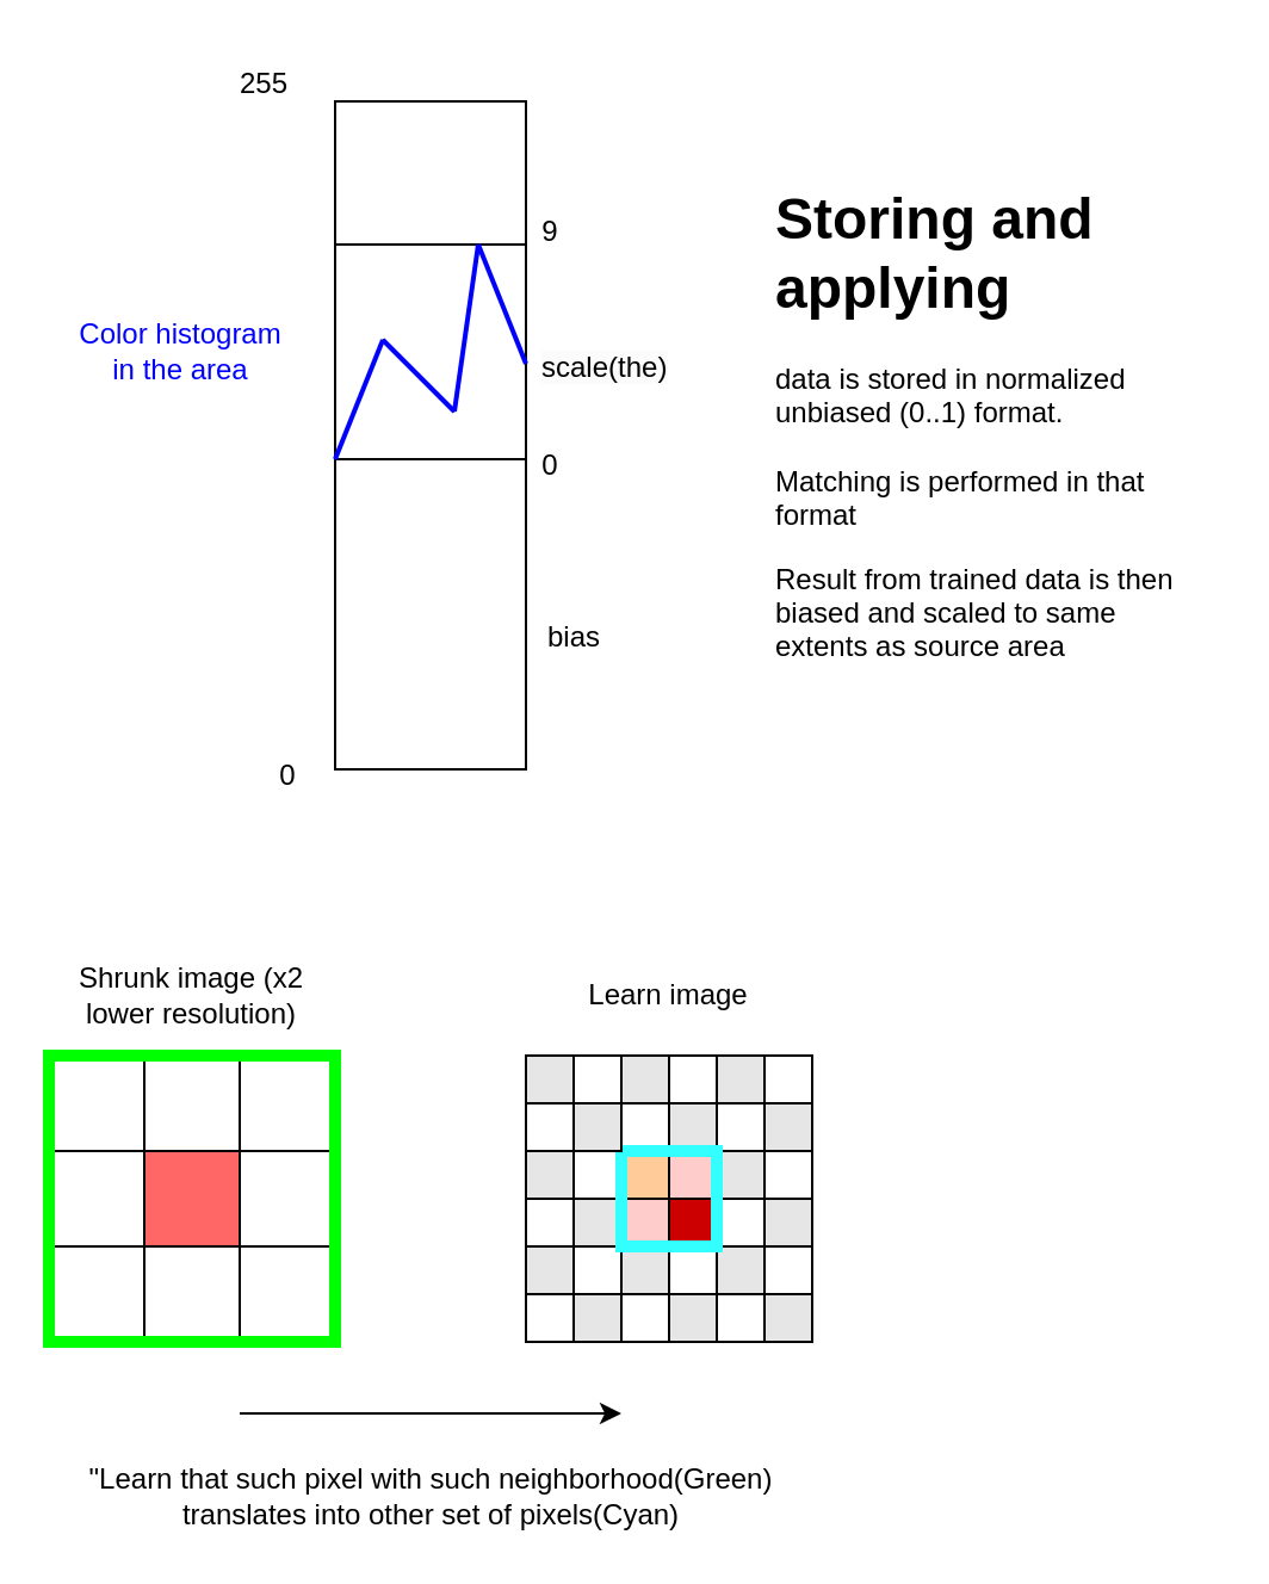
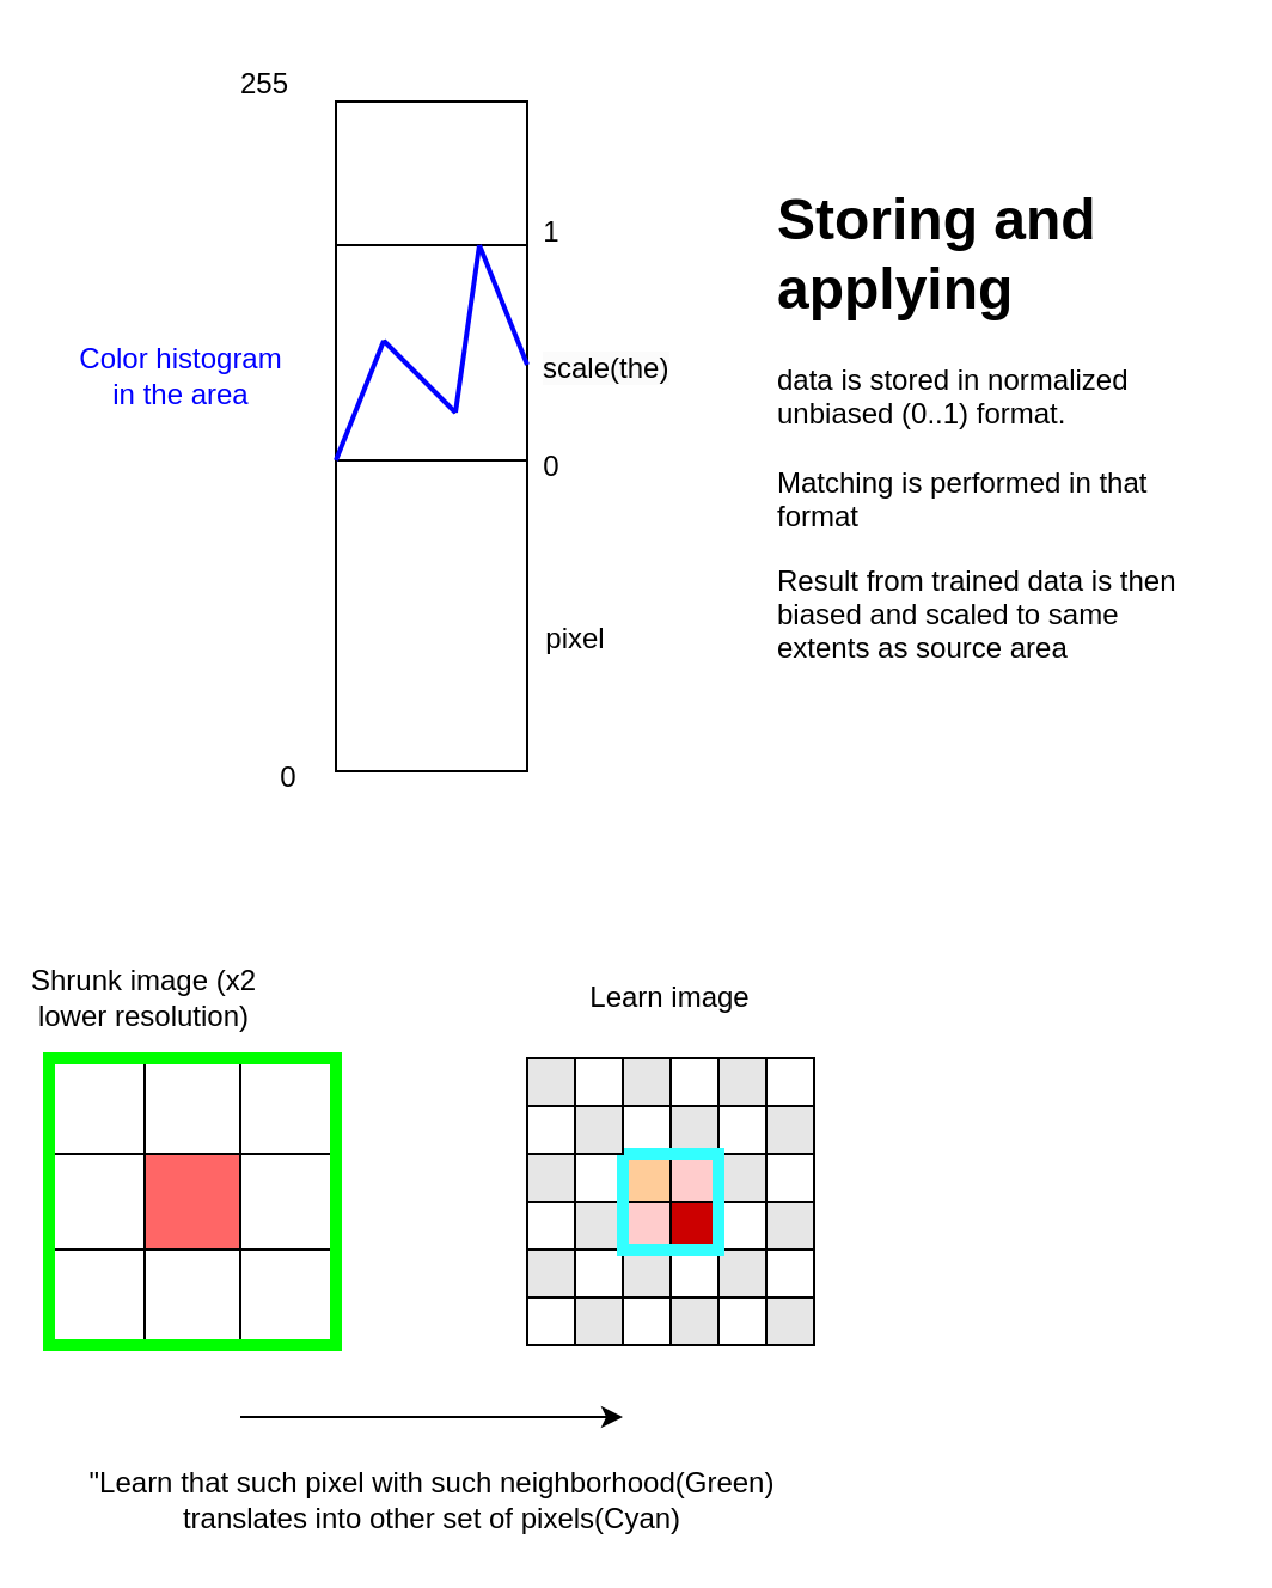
- <mxCell id="7" value="9" style="text;html=1;align=center;verticalAlign=middle;resizable=0;points=[];autosize=1;strokeColor=none;fillColor=none;" vertex="1" parent="1"><mxGeometry x="215" y="82" width="30" height="30" as="geometry" /></mxCell>
+ <mxCell id="7" value="1" style="text;html=1;align=center;verticalAlign=middle;resizable=0;points=[];autosize=1;strokeColor=none;fillColor=none;" vertex="1" parent="1"><mxGeometry x="215" y="82" width="30" height="30" as="geometry" /></mxCell>
- <mxCell id="20" value="Color histogram&lt;br&gt;in the area" style="text;html=1;align=center;verticalAlign=middle;resizable=0;points=[];autosize=1;strokeColor=none;fillColor=none;fontColor=#0000FF;" vertex="1" parent="1"><mxGeometry x="20" y="127" width="110" height="40" as="geometry" /></mxCell>
+ <mxCell id="20" value="Color histogram&lt;br&gt;in the area" style="text;html=1;align=center;verticalAlign=middle;resizable=0;points=[];autosize=1;strokeColor=none;fillColor=none;fontColor=#0000FF;" vertex="1" parent="1"><mxGeometry x="20" y="137" width="110" height="40" as="geometry" /></mxCell>
- <mxCell id="17" value="bias" style="text;html=1;align=center;verticalAlign=middle;resizable=0;points=[];autosize=1;strokeColor=none;fillColor=none;" vertex="1" parent="1"><mxGeometry x="215" y="252" width="50" height="30" as="geometry" /></mxCell>
+ <mxCell id="17" value="pixel" style="text;html=1;align=center;verticalAlign=middle;resizable=0;points=[];autosize=1;strokeColor=none;fillColor=none;" vertex="1" parent="1"><mxGeometry x="215" y="252" width="50" height="30" as="geometry" /></mxCell>
- <mxCell id="43" value="Shrunk image (x2 lower resolution)" style="text;html=1;strokeColor=none;fillColor=none;align=center;verticalAlign=middle;whiteSpace=wrap;rounded=0;" vertex="1" parent="1"><mxGeometry x="25" y="402" width="110" height="30" as="geometry" /></mxCell>
+ <mxCell id="43" value="Shrunk image (x2 lower resolution)" style="text;html=1;strokeColor=none;fillColor=none;align=center;verticalAlign=middle;whiteSpace=wrap;rounded=0;" vertex="1" parent="1"><mxGeometry x="5" y="402" width="110" height="30" as="geometry" /></mxCell>
